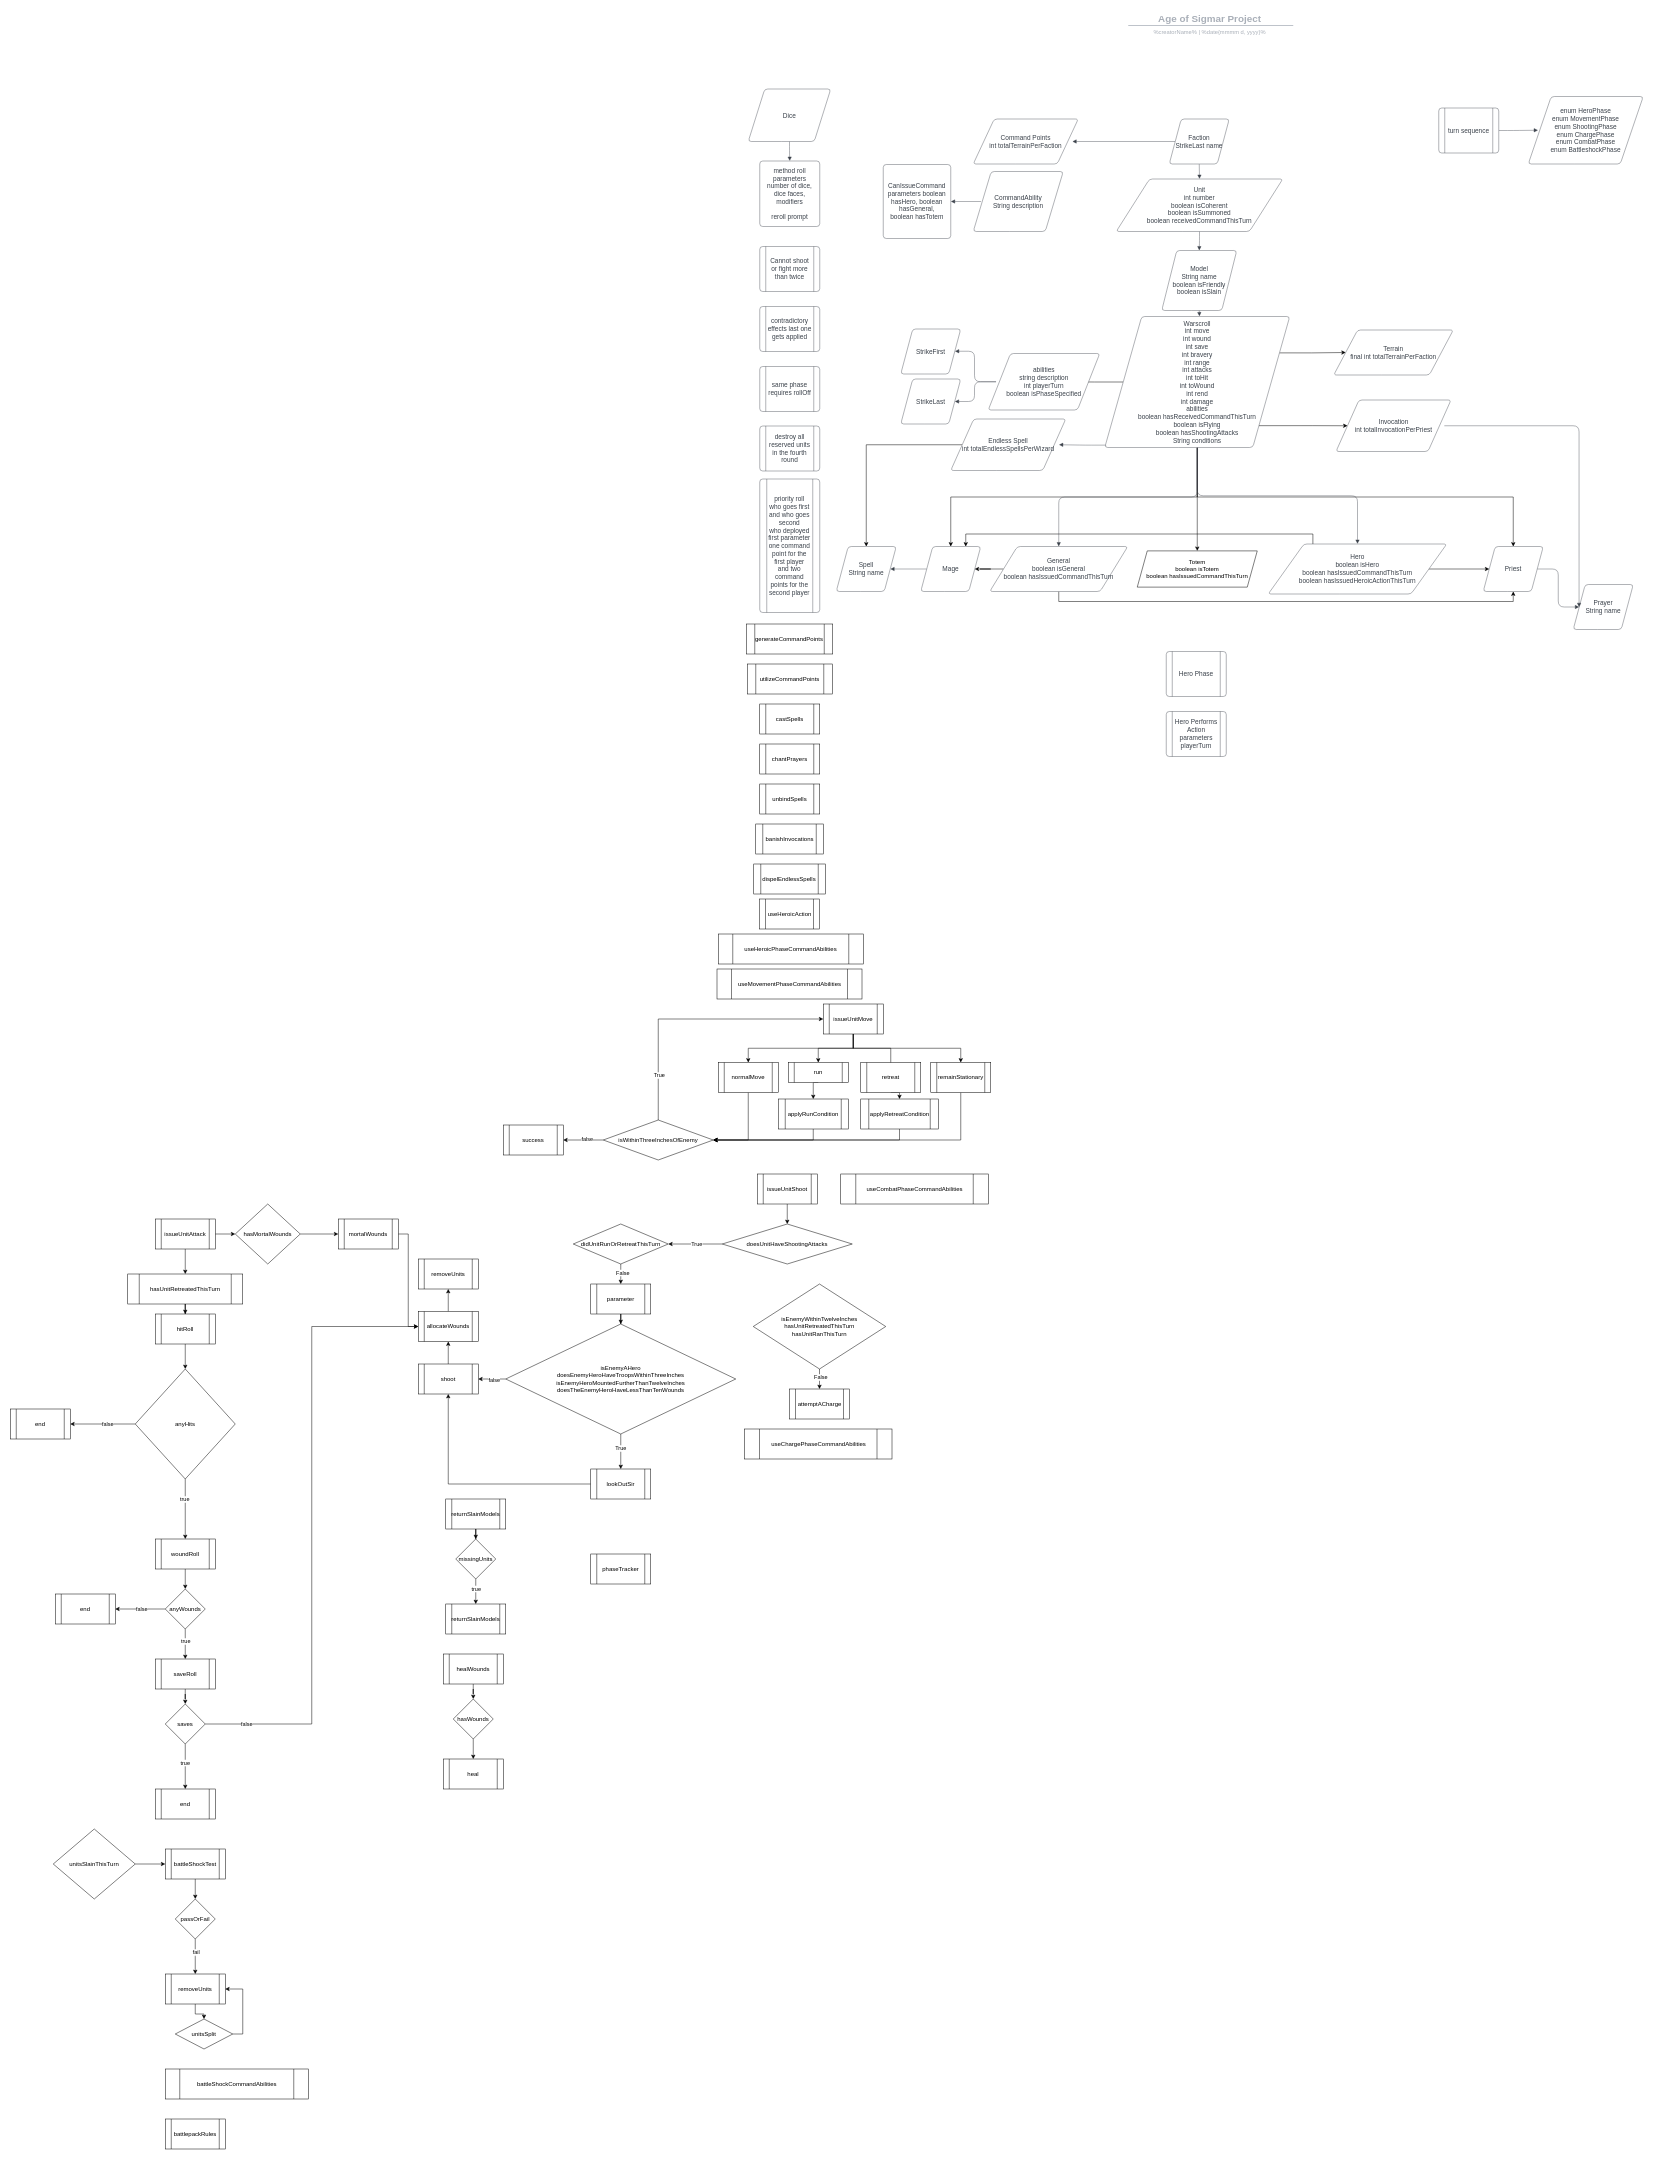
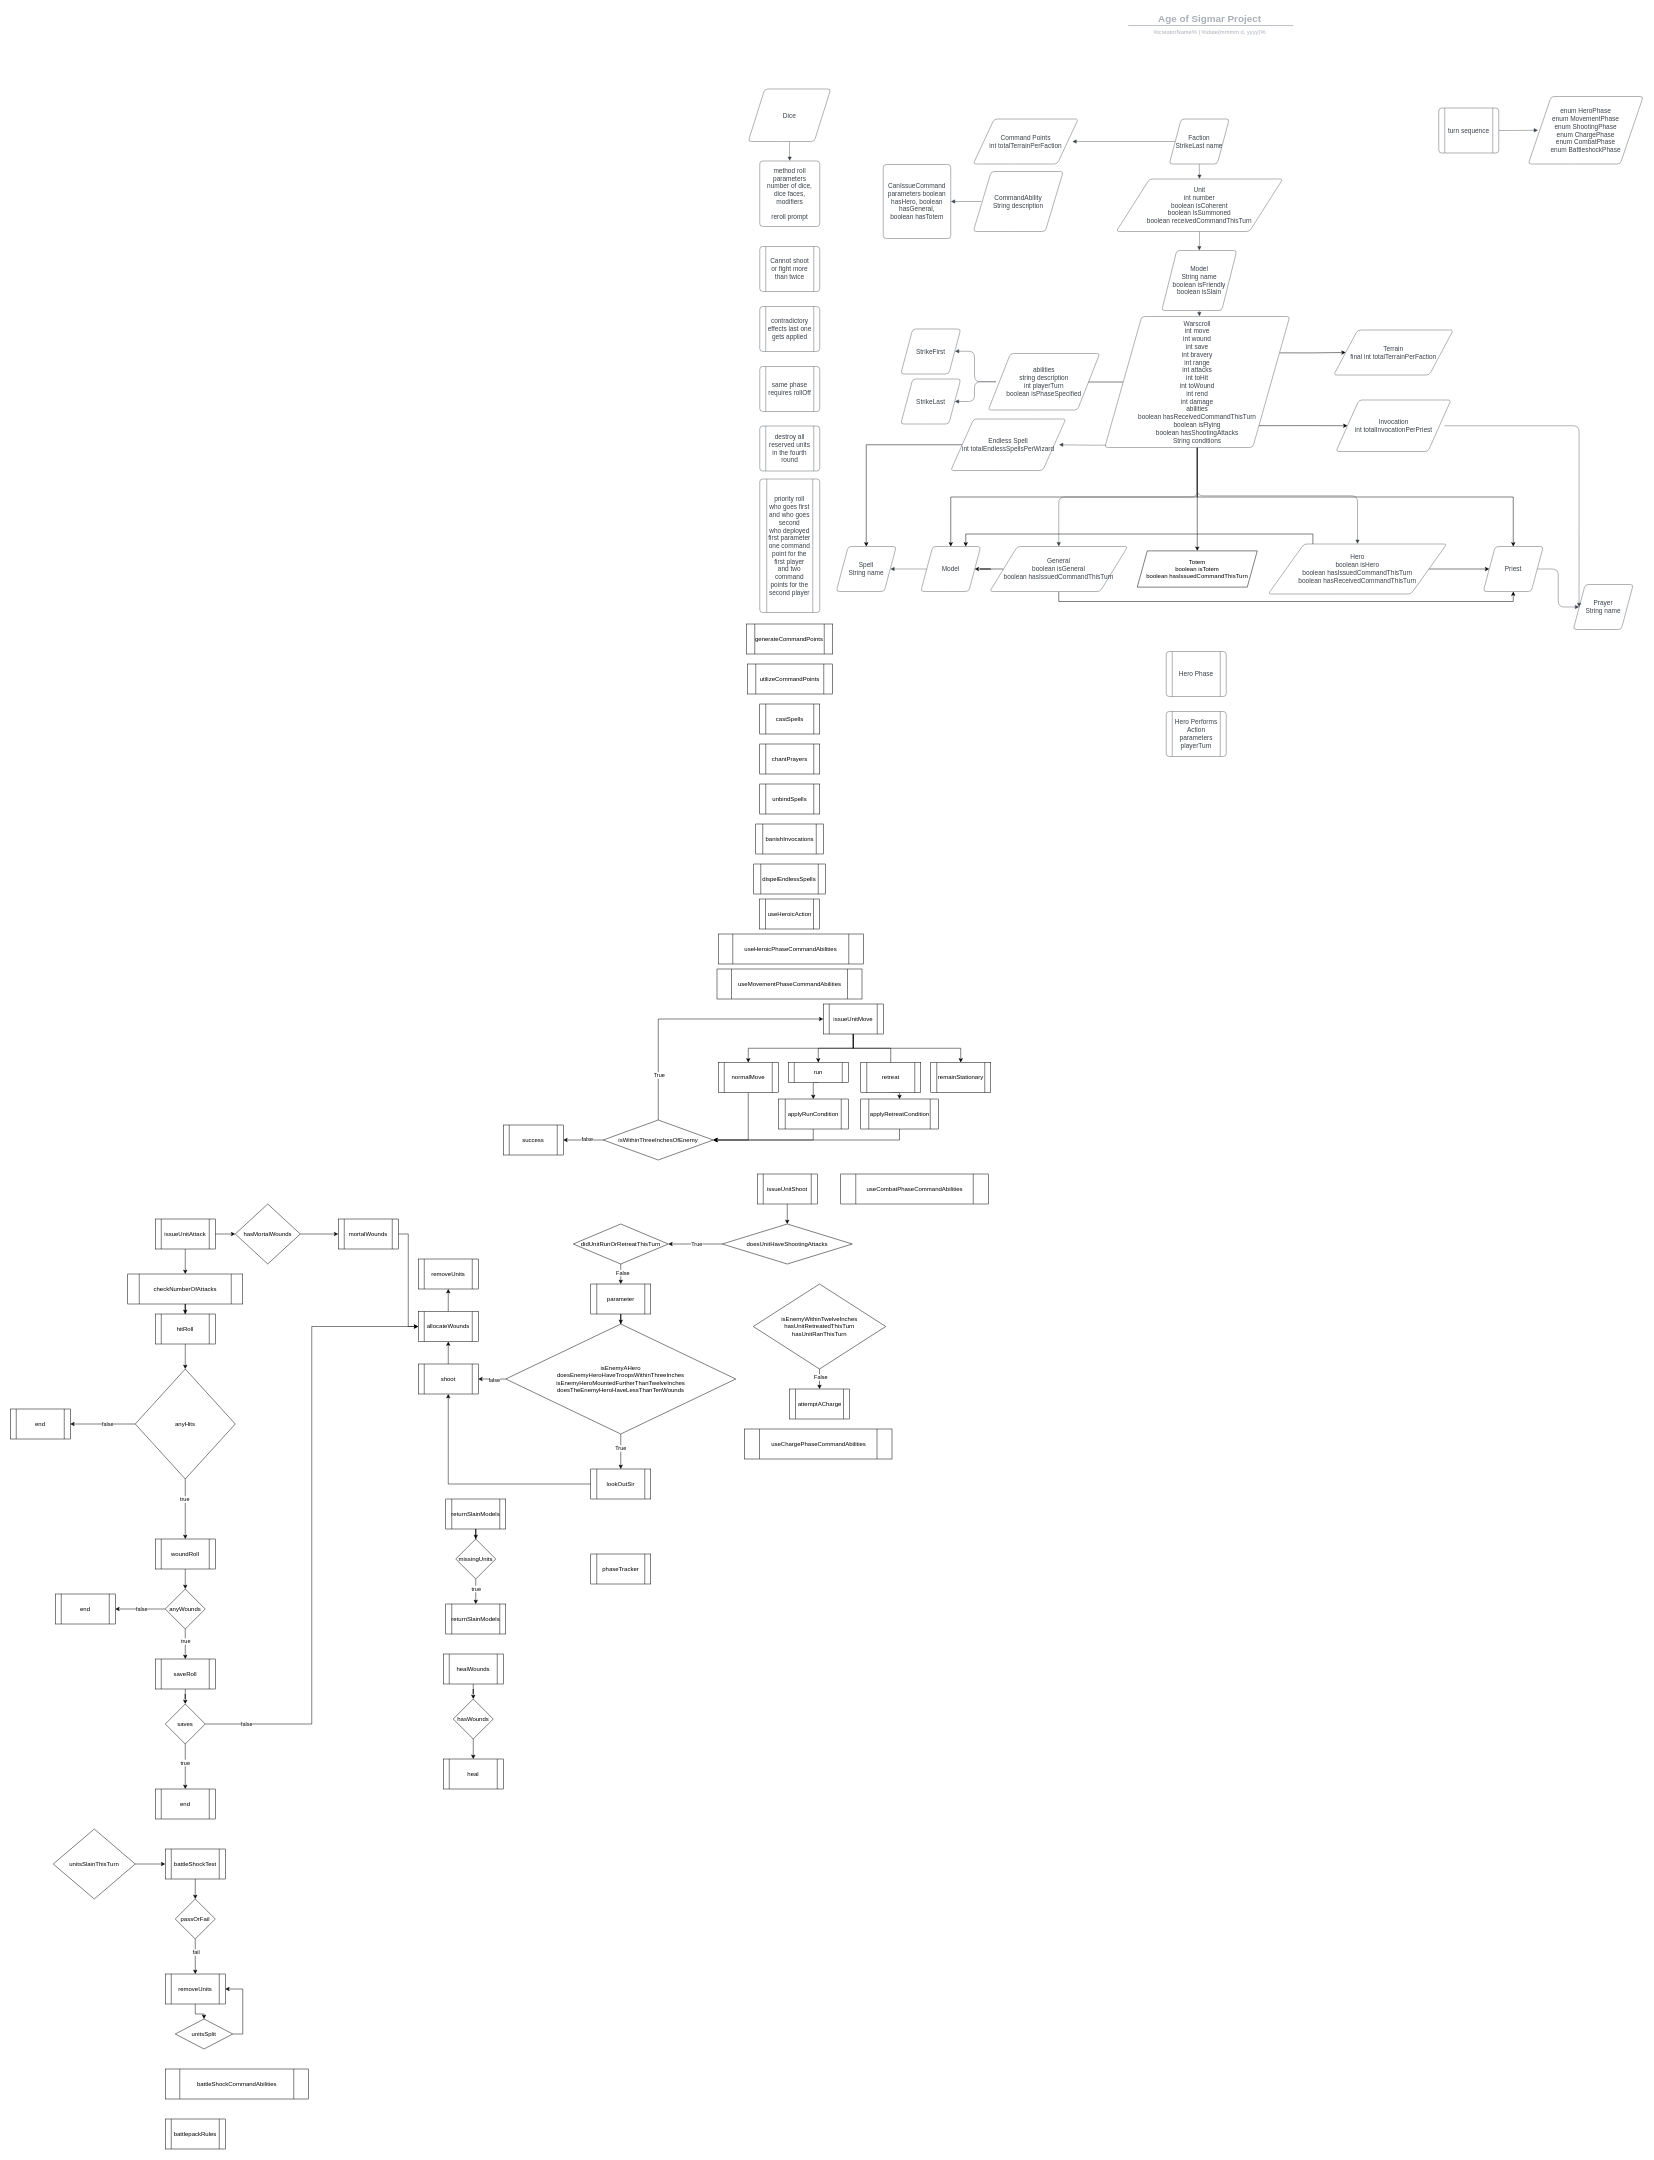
- <mxCell id="12" value="Mage" style="html=1;overflow=block;blockSpacing=1;whiteSpace=wrap;shape=parallelogram;perimeter=parallelogramPerimeter;anchorPointDirection=0;fontSize=13;fontColor=#3a414a;align=center;spacing=3.8;strokeColor=#3a414a;strokeOpacity=100;fillOpacity=100;rounded=1;absoluteArcSize=1;arcSize=12;fillColor=#ffffff;strokeWidth=0.8;lucidId=9UP~75K~QyLg;" parent="1" vertex="1"><mxGeometry x="1841" y="1092" width="120" height="90" as="geometry" /></mxCell>
+ <mxCell id="12" value="Model" style="html=1;overflow=block;blockSpacing=1;whiteSpace=wrap;shape=parallelogram;perimeter=parallelogramPerimeter;anchorPointDirection=0;fontSize=13;fontColor=#3a414a;align=center;spacing=3.8;strokeColor=#3a414a;strokeOpacity=100;fillOpacity=100;rounded=1;absoluteArcSize=1;arcSize=12;fillColor=#ffffff;strokeWidth=0.8;lucidId=9UP~75K~QyLg;" parent="1" vertex="1"><mxGeometry x="1841" y="1092" width="120" height="90" as="geometry" /></mxCell>
- <mxCell id="54" value="Hero&lt;br&gt;boolean isHero&lt;br&gt;boolean hasIssuedCommandThisTurn&lt;br&gt;boolean hasIssuedHeroicActionThisTurn" style="html=1;overflow=block;blockSpacing=1;whiteSpace=wrap;shape=parallelogram;perimeter=parallelogramPerimeter;anchorPointDirection=0;fontSize=13;fontColor=#3a414a;align=center;spacing=3.8;strokeColor=#3a414a;strokeOpacity=100;fillOpacity=100;rounded=1;absoluteArcSize=1;arcSize=12;fillColor=#ffffff;strokeWidth=0.8;lucidId=T7-m-E_ZpNoL;" parent="1" vertex="1"><mxGeometry x="2536" y="1087" width="357" height="100" as="geometry" /></mxCell>
+ <mxCell id="54" value="Hero&lt;br&gt;boolean isHero&lt;br&gt;boolean hasIssuedCommandThisTurn&lt;br&gt;boolean hasReceivedCommandThisTurn" style="html=1;overflow=block;blockSpacing=1;whiteSpace=wrap;shape=parallelogram;perimeter=parallelogramPerimeter;anchorPointDirection=0;fontSize=13;fontColor=#3a414a;align=center;spacing=3.8;strokeColor=#3a414a;strokeOpacity=100;fillOpacity=100;rounded=1;absoluteArcSize=1;arcSize=12;fillColor=#ffffff;strokeWidth=0.8;lucidId=T7-m-E_ZpNoL;" parent="1" vertex="1"><mxGeometry x="2536" y="1087" width="357" height="100" as="geometry" /></mxCell>
- <mxCell id="78" style="edgeStyle=orthogonalEdgeStyle;rounded=0;orthogonalLoop=1;jettySize=auto;html=1;exitX=0.5;exitY=1;exitDx=0;exitDy=0;entryX=1;entryY=0.5;entryDx=0;entryDy=0;" parent="1" source="79" target="89" edge="1"><mxGeometry relative="1" as="geometry" /></mxCell>
- <mxCell id="128" value="hasUnitRetreatedThisTurn" style="shape=process;whiteSpace=wrap;html=1;backgroundOutline=1;" vertex="1" parent="1"><mxGeometry x="255" y="2547" width="230" height="60" as="geometry" /></mxCell>
+ <mxCell id="128" value="checkNumberOfAttacks" style="shape=process;whiteSpace=wrap;html=1;backgroundOutline=1;" vertex="1" parent="1"><mxGeometry x="255" y="2547" width="230" height="60" as="geometry" /></mxCell>
